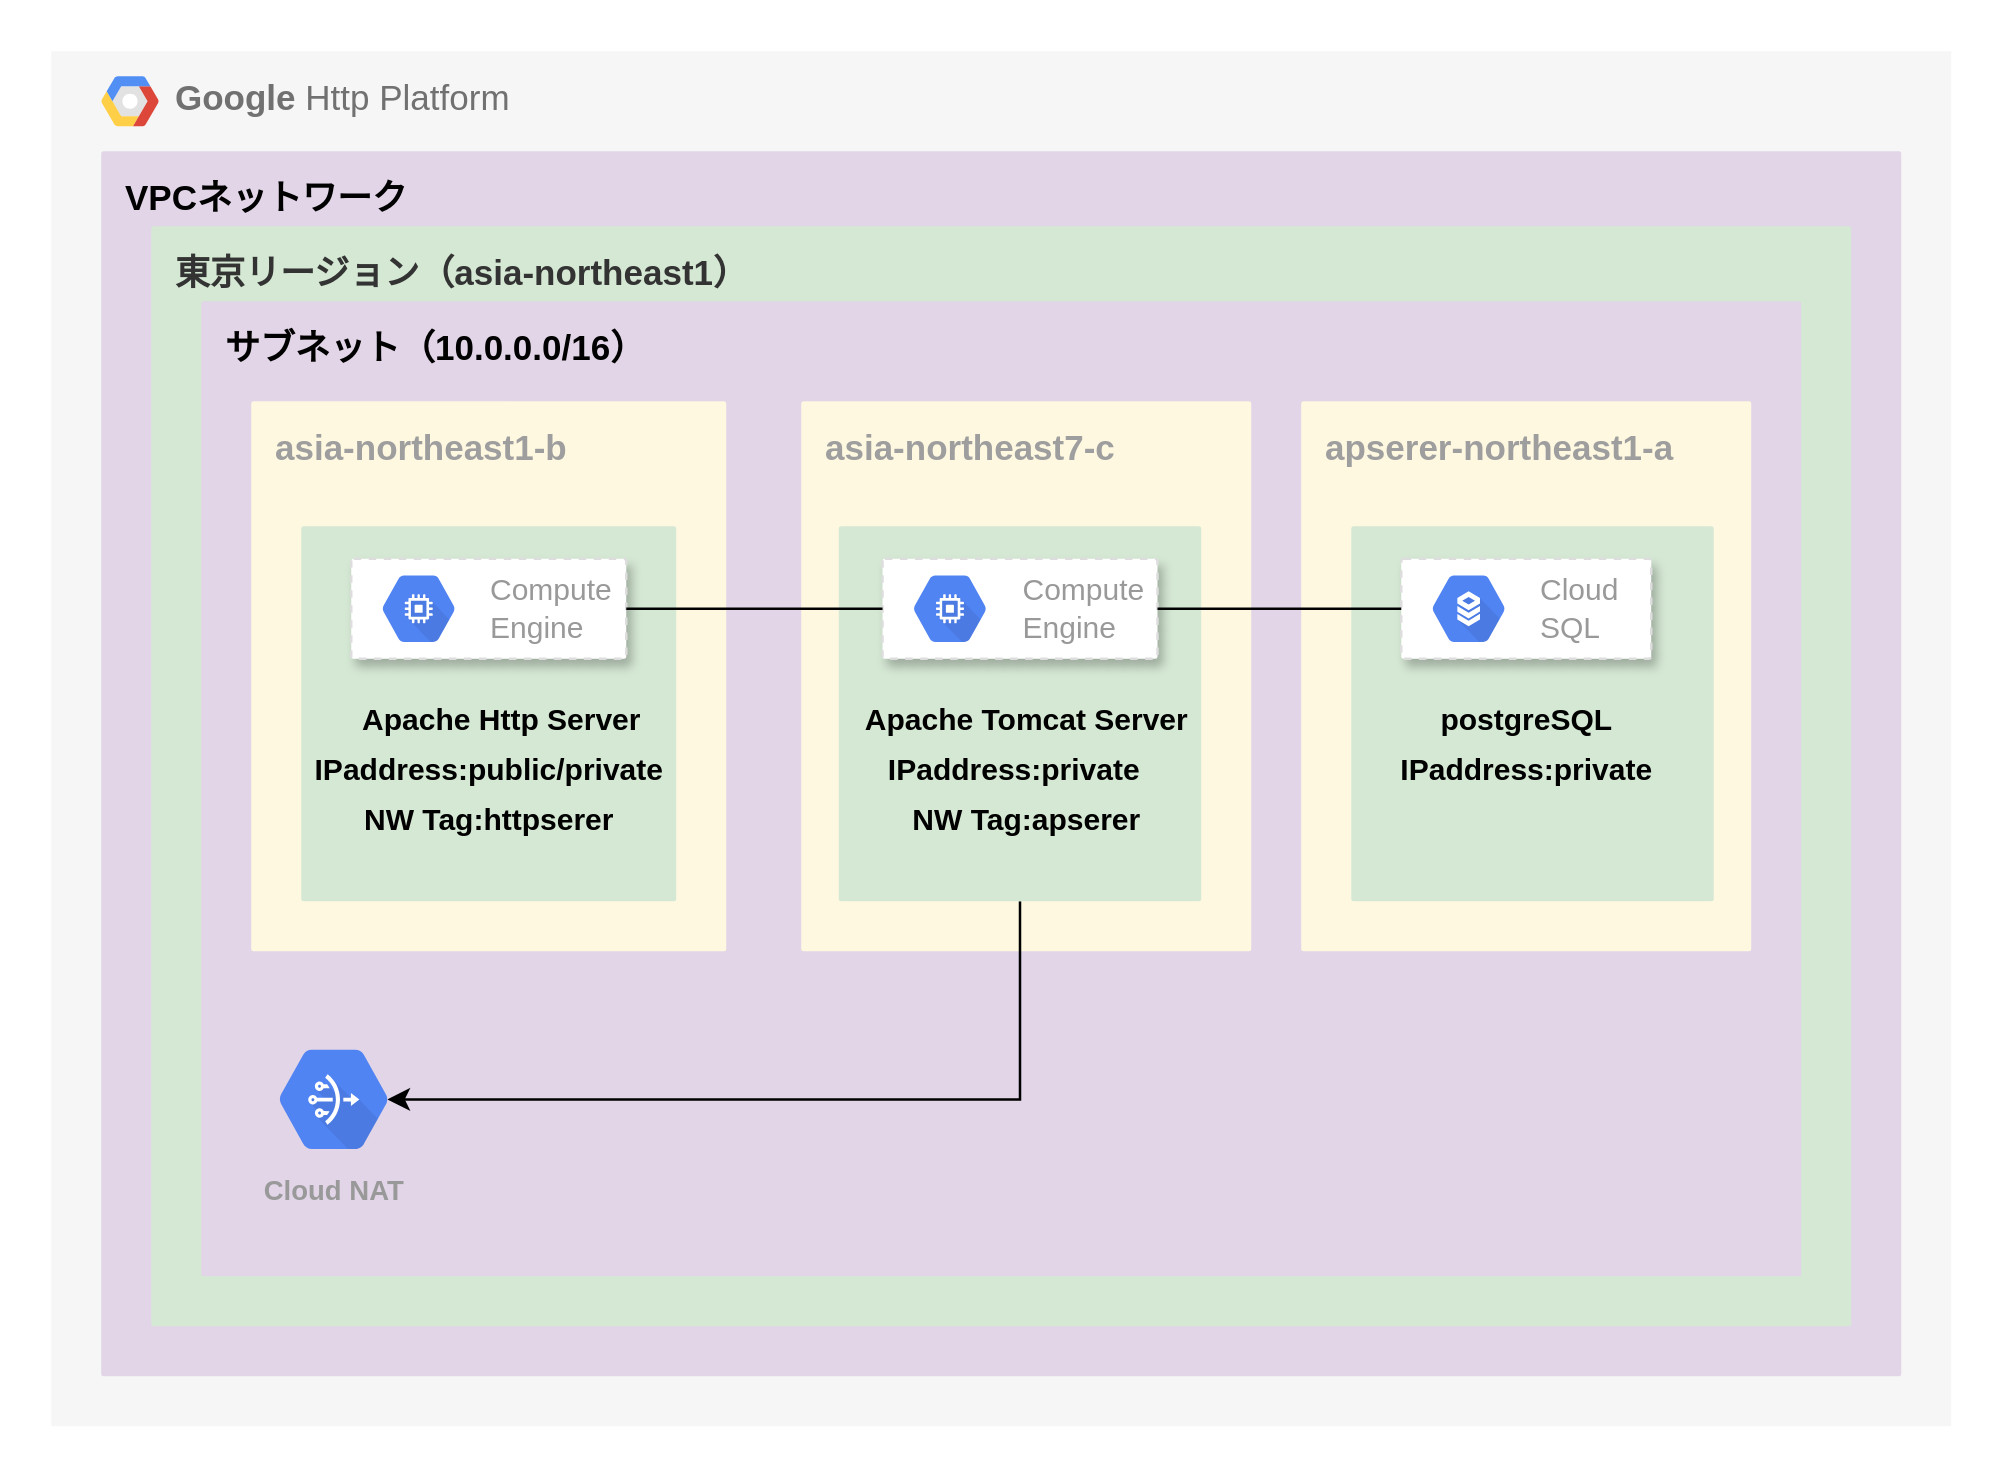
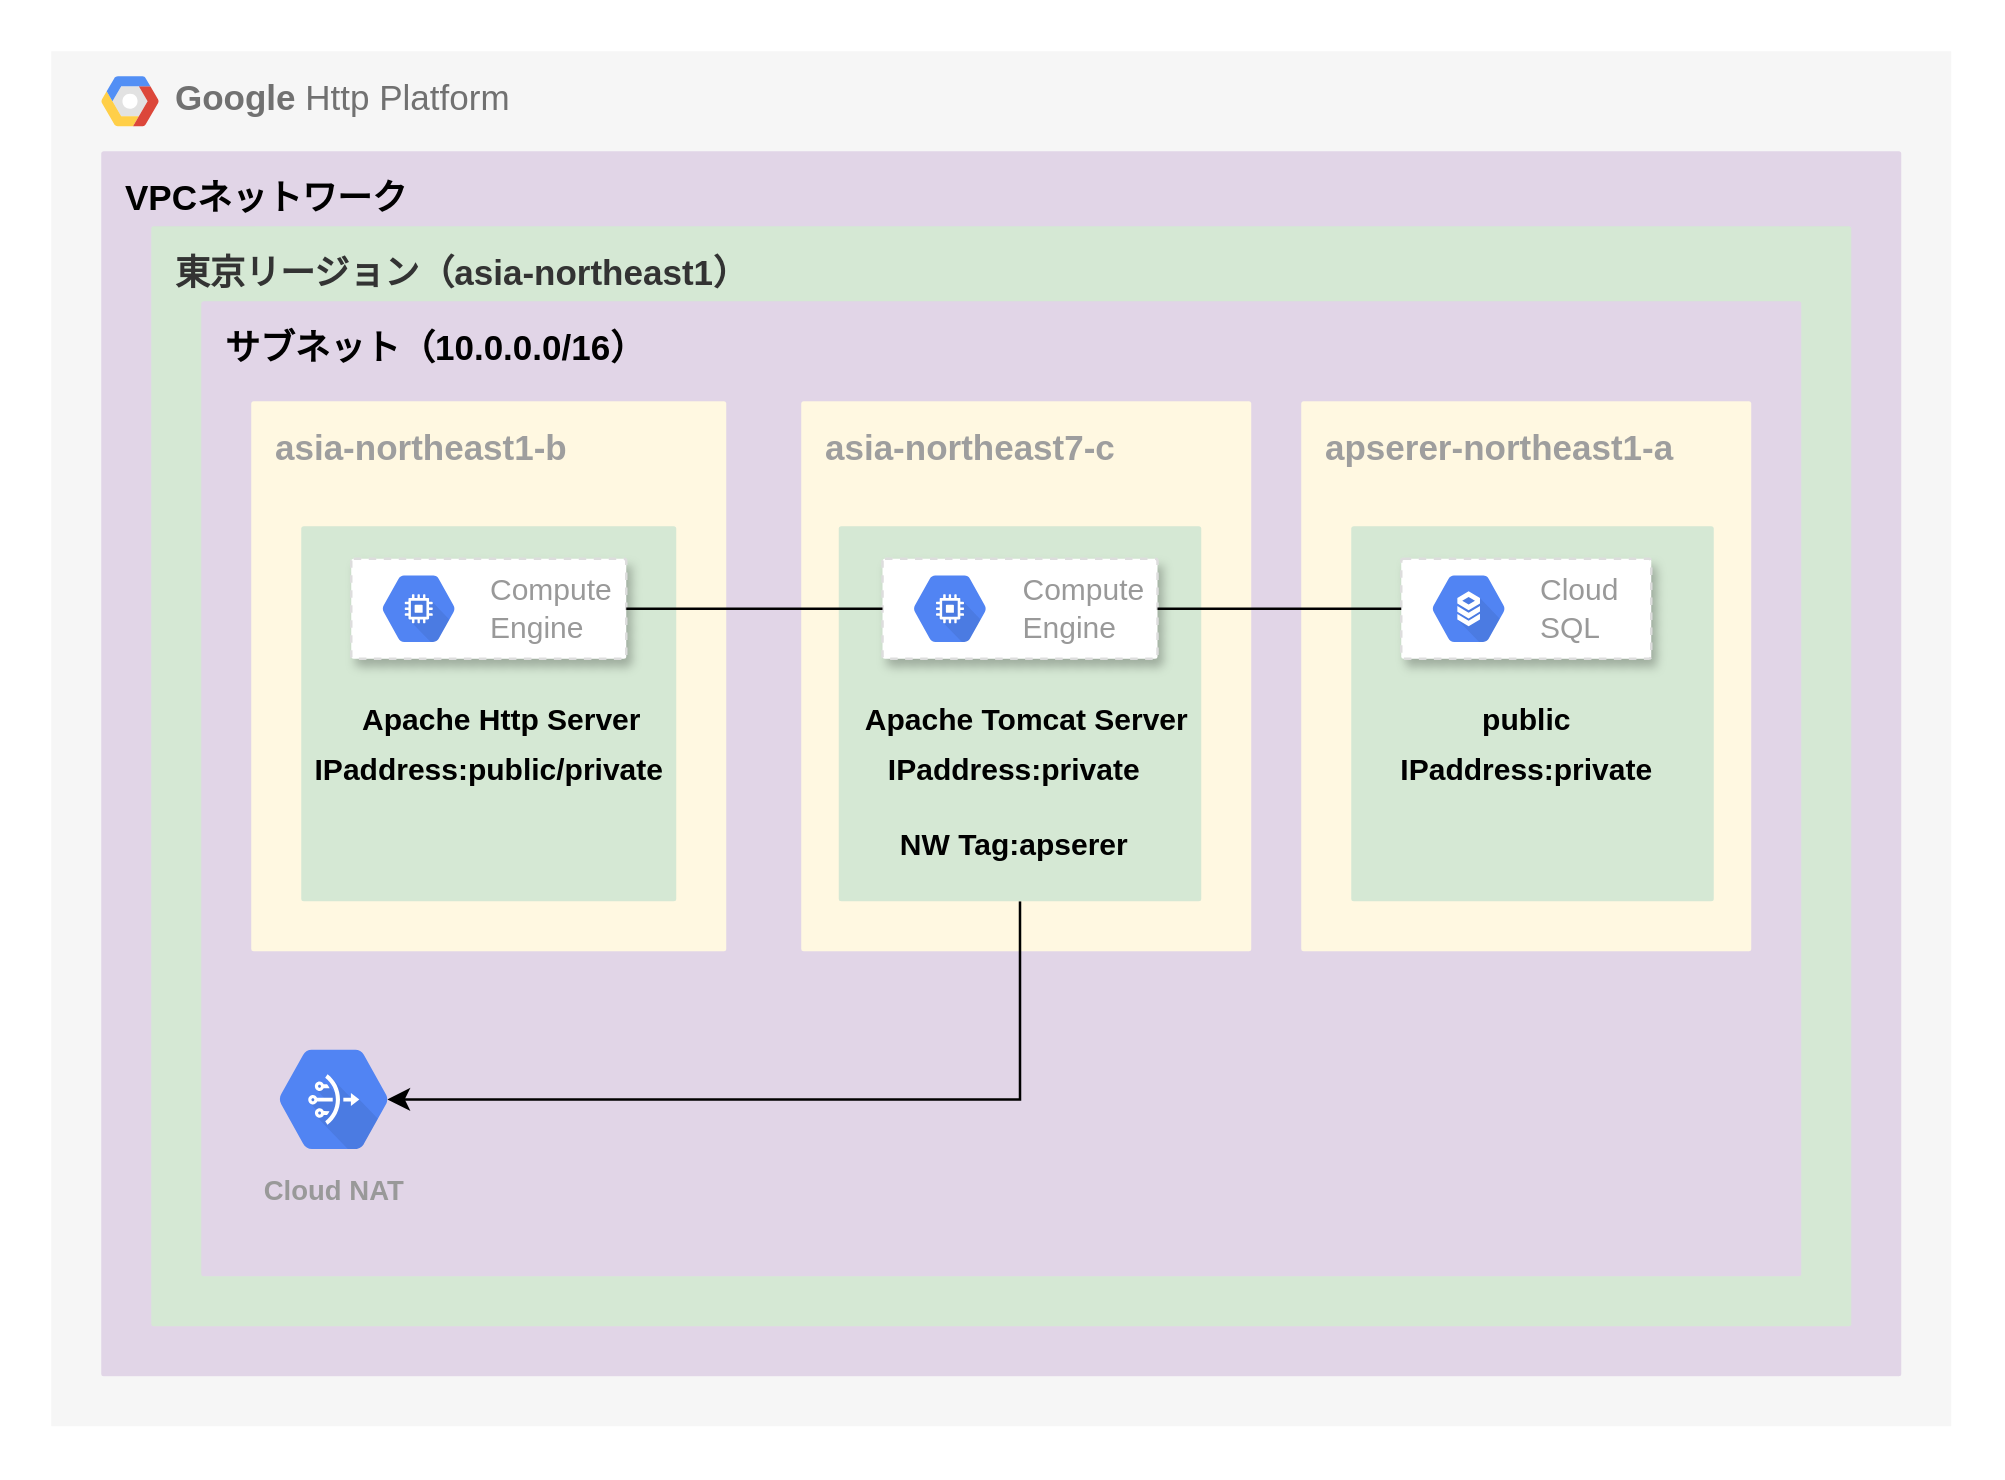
- <mxCell id="22" value="postgreSQL" style="text;html=1;resizable=0;autosize=1;align=center;verticalAlign=middle;points=[];fillColor=none;strokeColor=none;rounded=0;dashed=1;fontStyle=1;fontSize=12;" vertex="1" parent="1"><mxGeometry x="570" y="278" width="80" height="20" as="geometry" /></mxCell>
+ <mxCell id="22" value="public" style="text;html=1;resizable=0;autosize=1;align=center;verticalAlign=middle;points=[];fillColor=none;strokeColor=none;rounded=0;dashed=1;fontStyle=1;fontSize=12;" vertex="1" parent="1"><mxGeometry x="570" y="278" width="80" height="20" as="geometry" /></mxCell>
- <mxCell id="25" value="NW Tag:httpserer" style="text;html=1;resizable=0;autosize=1;align=center;verticalAlign=middle;points=[];fillColor=none;strokeColor=none;rounded=0;dashed=1;fontStyle=1;fontSize=12;" vertex="1" parent="1"><mxGeometry x="135" y="318" width="120" height="20" as="geometry" /></mxCell>
- <mxCell id="26" value="NW Tag:apserer" style="text;html=1;resizable=0;autosize=1;align=center;verticalAlign=middle;points=[];fillColor=none;strokeColor=none;rounded=0;dashed=1;fontStyle=1;fontSize=12;" vertex="1" parent="1"><mxGeometry x="355" y="318" width="110" height="20" as="geometry" /></mxCell>
+ <mxCell id="26" value="NW Tag:apserer" style="text;html=1;resizable=0;autosize=1;align=center;verticalAlign=middle;points=[];fillColor=none;strokeColor=none;rounded=0;dashed=1;fontStyle=1;fontSize=12;" vertex="1" parent="1"><mxGeometry x="350" y="328" width="110" height="20" as="geometry" /></mxCell>
